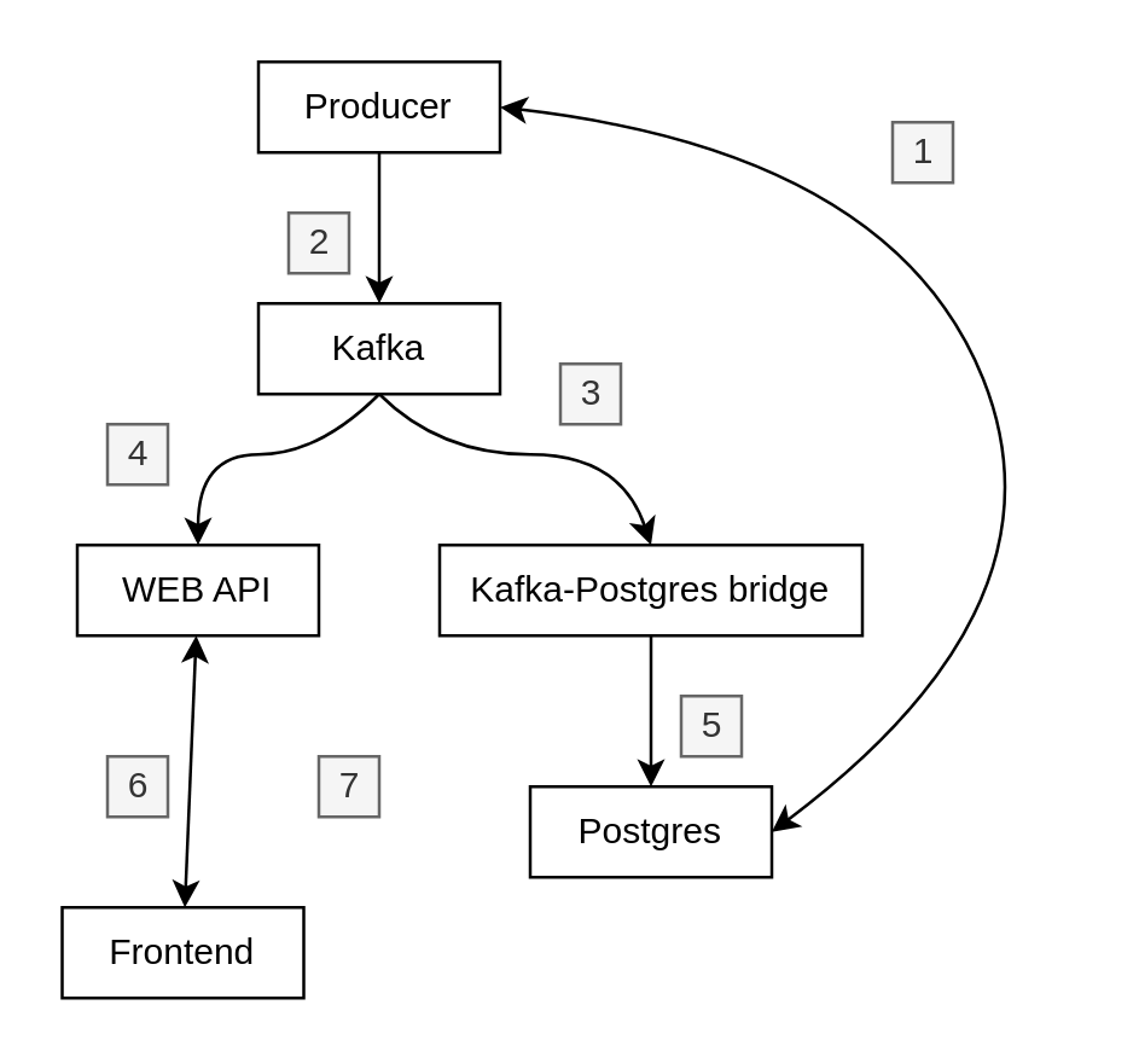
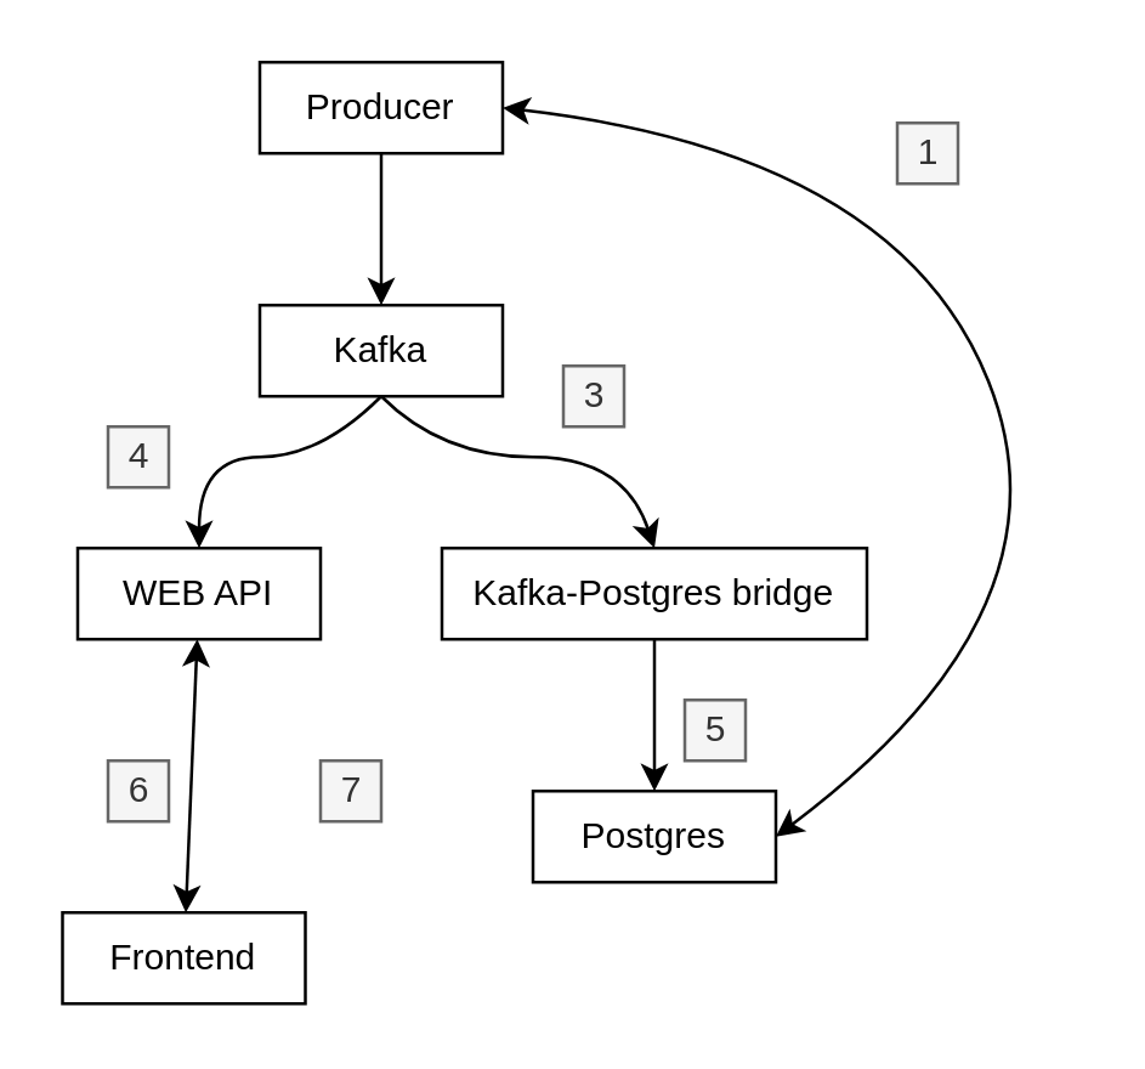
- <mxCell id="15" value="2" style="text;html=1;resizable=0;autosize=1;align=center;verticalAlign=middle;points=[];fillColor=#f5f5f5;strokeColor=#666666;rounded=0;fontColor=#333333;" parent="1" vertex="1"><mxGeometry x="95" y="70" width="20" height="20" as="geometry" /></mxCell>
